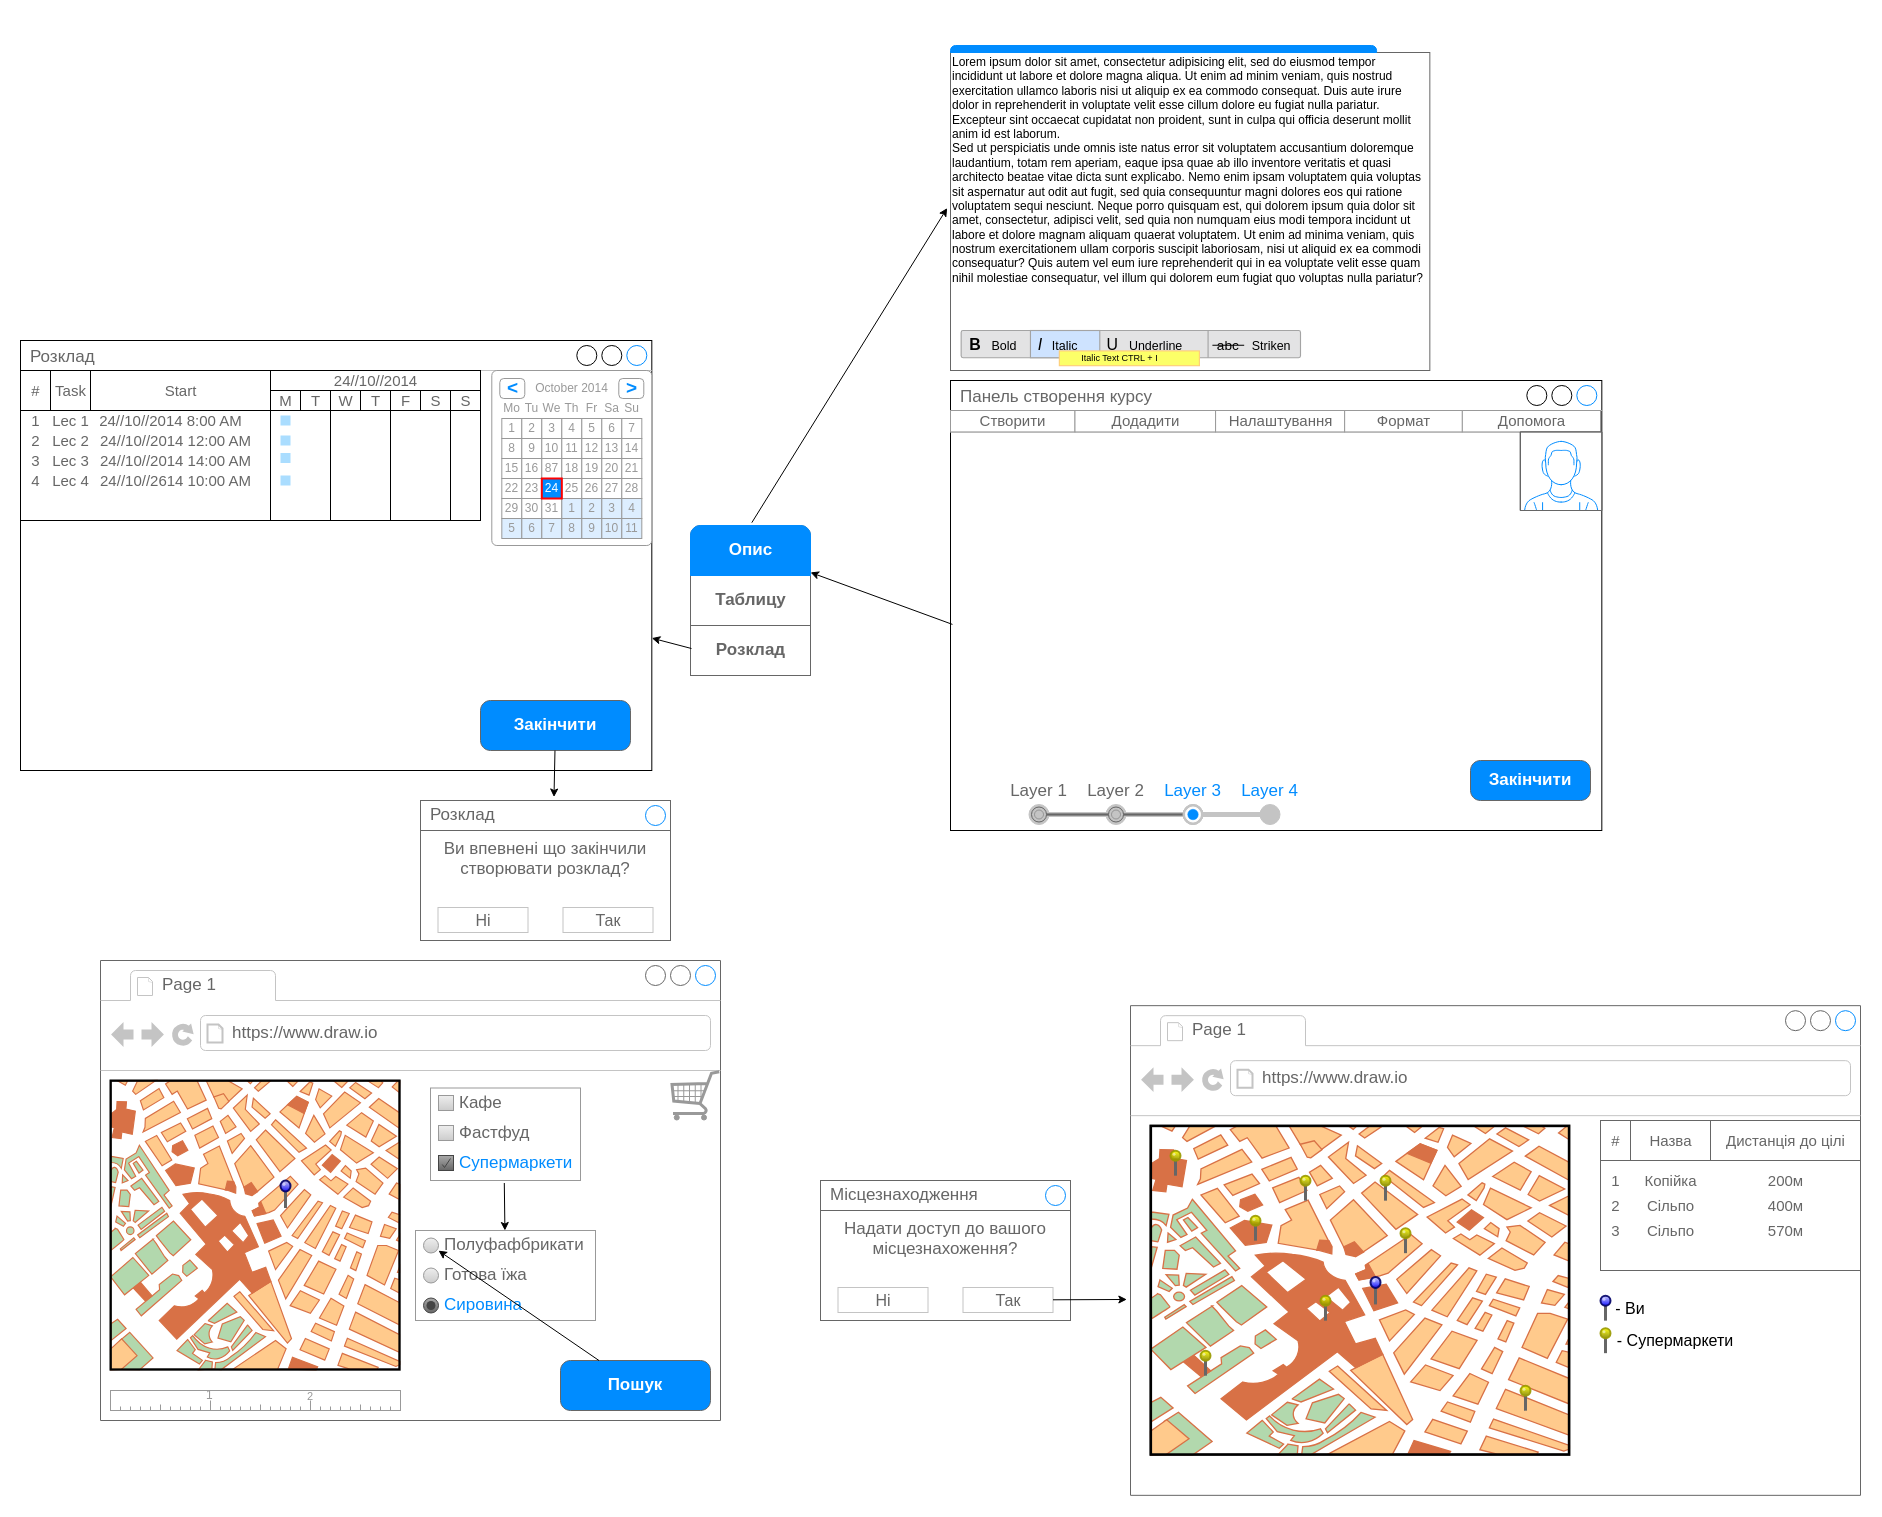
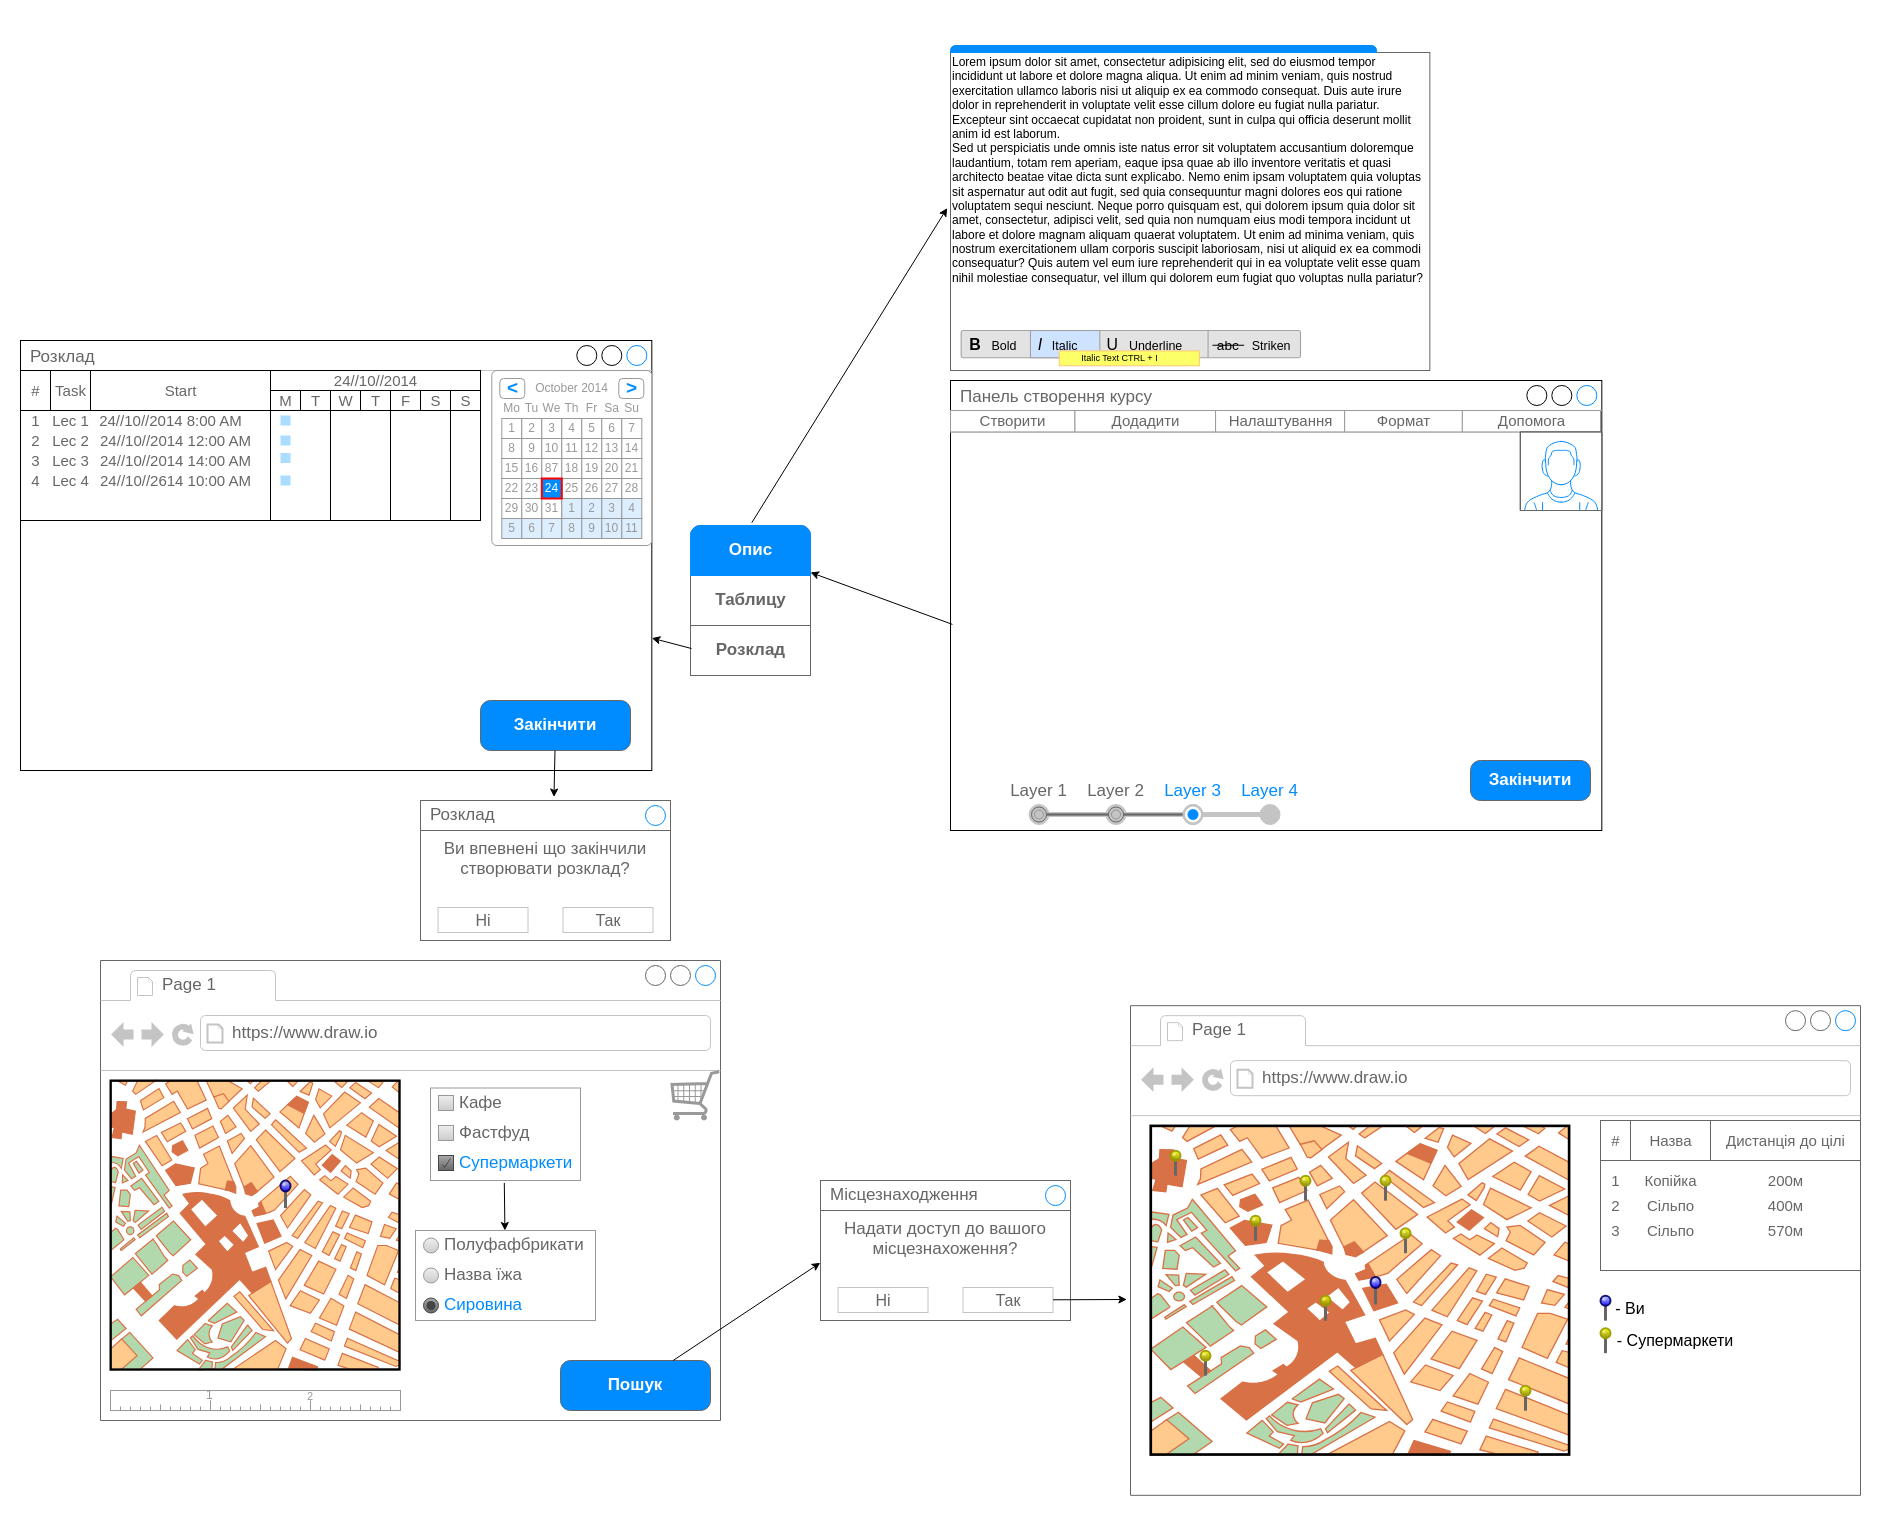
- <mxCell id="161" value="Готова їжа" style="shape=ellipse;rSize=0;fillColor=#eeeeee;strokeColor=#999999;gradientColor=#cccccc;html=1;align=left;spacingLeft=4;fontSize=17;fontColor=#666666;labelPosition=right;" vertex="1" parent="159"><mxGeometry x="8" y="37.5" width="15" height="15" as="geometry" /></mxCell>
+ <mxCell id="161" value="Назва їжа" style="shape=ellipse;rSize=0;fillColor=#eeeeee;strokeColor=#999999;gradientColor=#cccccc;html=1;align=left;spacingLeft=4;fontSize=17;fontColor=#666666;labelPosition=right;" vertex="1" parent="159"><mxGeometry x="8" y="37.5" width="15" height="15" as="geometry" /></mxCell>
- <mxCell id="165" value="" style="endArrow=classic;html=1;rounded=0;" edge="1" parent="1" source="154" target="160"><mxGeometry width="50" height="50" relative="1" as="geometry"><mxPoint x="570" y="1270" as="sourcePoint" /><mxPoint x="620" y="1220" as="targetPoint" /></mxGeometry></mxCell>
+ <mxCell id="165" value="" style="endArrow=classic;html=1;rounded=0;entryX=-0.001;entryY=0.588;entryDx=0;entryDy=0;entryPerimeter=0;" edge="1" parent="1" source="154" target="166"><mxGeometry width="50" height="50" relative="1" as="geometry"><mxPoint x="570" y="1270" as="sourcePoint" /><mxPoint x="620" y="1220" as="targetPoint" /></mxGeometry></mxCell>
